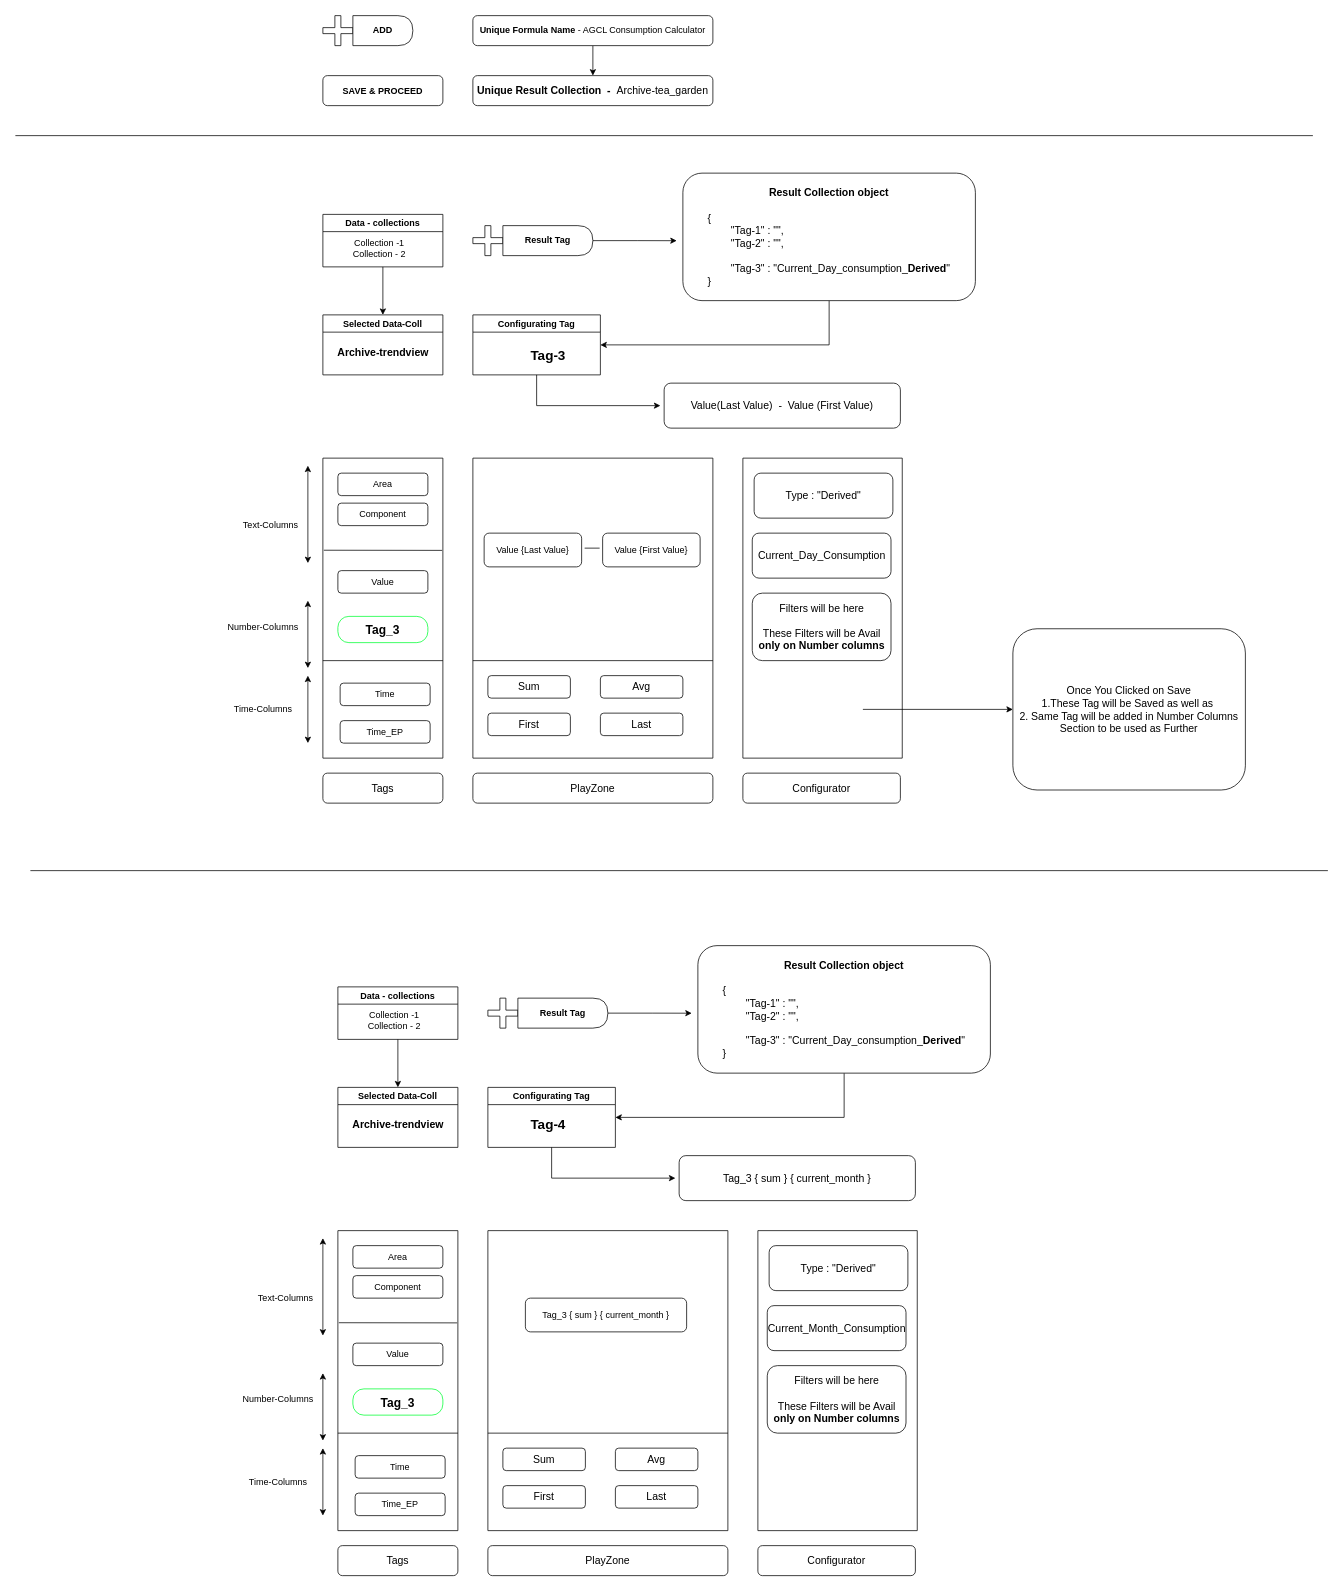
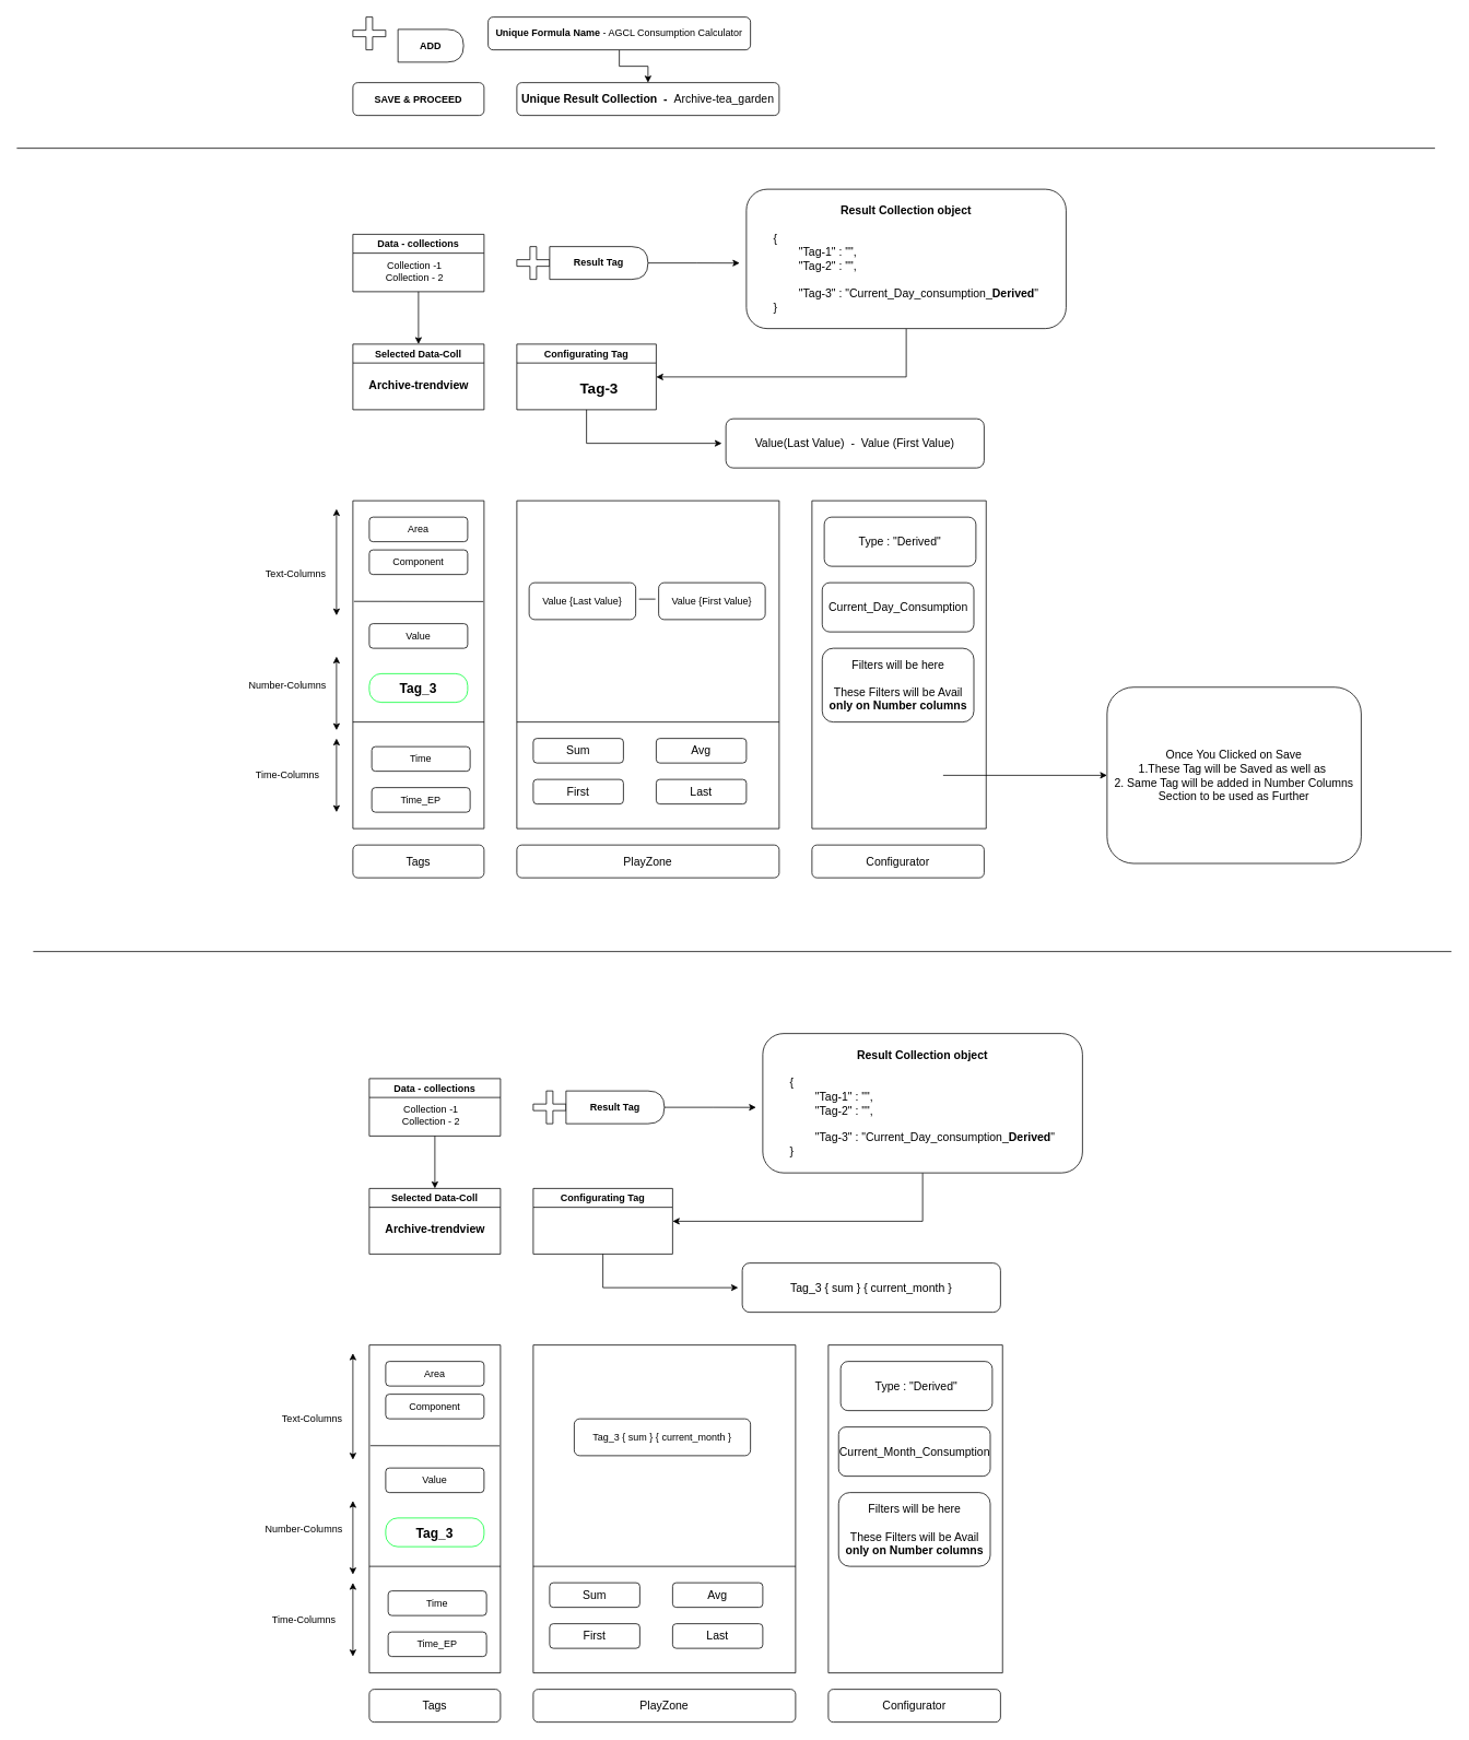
- <mxCell id="26" value="&lt;b&gt;ADD&lt;/b&gt;" style="shape=delay;whiteSpace=wrap;html=1;" parent="1" vertex="1"><mxGeometry x="470" y="20" width="80" height="40" as="geometry" /></mxCell>
+ <mxCell id="26" value="&lt;b&gt;ADD&lt;/b&gt;" style="shape=delay;whiteSpace=wrap;html=1;" parent="1" vertex="1"><mxGeometry x="485" y="35" width="80" height="40" as="geometry" /></mxCell>
- <mxCell id="3" value="&lt;b&gt;Unique Formula Name&lt;/b&gt; - AGCL Consumption Calculator" style="rounded=1;whiteSpace=wrap;html=1;" parent="1" vertex="1"><mxGeometry x="630" y="20" width="320" height="40" as="geometry" /></mxCell>
+ <mxCell id="3" value="&lt;b&gt;Unique Formula Name&lt;/b&gt; - AGCL Consumption Calculator" style="rounded=1;whiteSpace=wrap;html=1;" parent="1" vertex="1"><mxGeometry x="595" y="20" width="320" height="40" as="geometry" /></mxCell>
- <mxCell id="95" value="&lt;font style=&quot;font-size: 18px;&quot;&gt;&lt;b style=&quot;&quot;&gt;Tag-4&lt;/b&gt;&lt;/font&gt;" style="text;html=1;align=center;verticalAlign=middle;resizable=0;points=[];autosize=1;strokeColor=none;fillColor=none;" parent="94" vertex="1"><mxGeometry x="45" y="30" width="70" height="40" as="geometry" /></mxCell>
